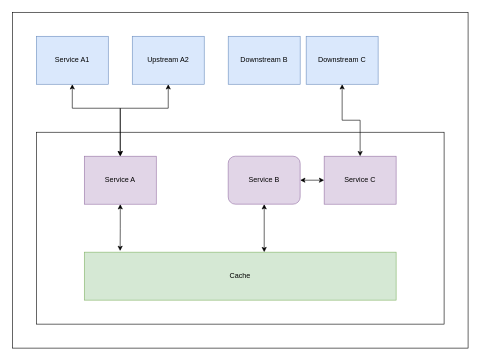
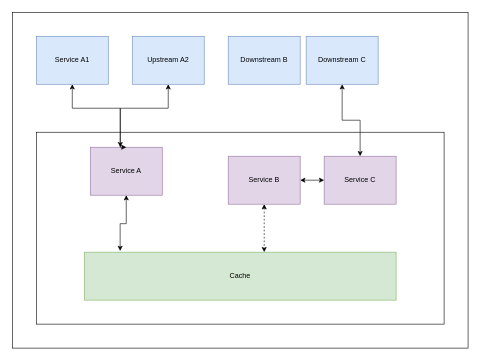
- <mxCell id="5" value="Service A&lt;br&gt;" style="rounded=0;whiteSpace=wrap;html=1;fillColor=#e1d5e7;strokeColor=#9673a6;" vertex="1" parent="1"><mxGeometry x="140" y="260" width="120" height="80" as="geometry" /></mxCell>
+ <mxCell id="5" value="Service A&lt;br&gt;" style="rounded=0;whiteSpace=wrap;html=1;fillColor=#e1d5e7;strokeColor=#9673a6;" vertex="1" parent="1"><mxGeometry x="150" y="245" width="120" height="80" as="geometry" /></mxCell>
- <mxCell id="9" value="Service B&lt;br&gt;" style="whiteSpace=wrap;html=1;fillColor=#e1d5e7;strokeColor=#9673a6;rounded=1;" vertex="1" parent="1"><mxGeometry x="380" y="260" width="120" height="80" as="geometry" /></mxCell>
+ <mxCell id="9" value="Service B&lt;br&gt;" style="rounded=0;whiteSpace=wrap;html=1;fillColor=#e1d5e7;strokeColor=#9673a6;" vertex="1" parent="1"><mxGeometry x="380" y="260" width="120" height="80" as="geometry" /></mxCell>
- <mxCell id="8" style="edgeStyle=orthogonalEdgeStyle;rounded=0;orthogonalLoop=1;jettySize=auto;html=1;entryX=0.577;entryY=0;entryDx=0;entryDy=0;entryPerimeter=0;startArrow=classic;startFill=1;endArrow=classic;endFill=1;" edge="1" parent="1" source="9" target="10"><mxGeometry relative="1" as="geometry" /></mxCell>
+ <mxCell id="8" style="edgeStyle=orthogonalEdgeStyle;rounded=0;orthogonalLoop=1;jettySize=auto;html=1;entryX=0.577;entryY=0;entryDx=0;entryDy=0;entryPerimeter=0;startArrow=classic;startFill=1;endArrow=classic;endFill=1;dashed=1;" edge="1" parent="1" source="9" target="10"><mxGeometry relative="1" as="geometry" /></mxCell>
